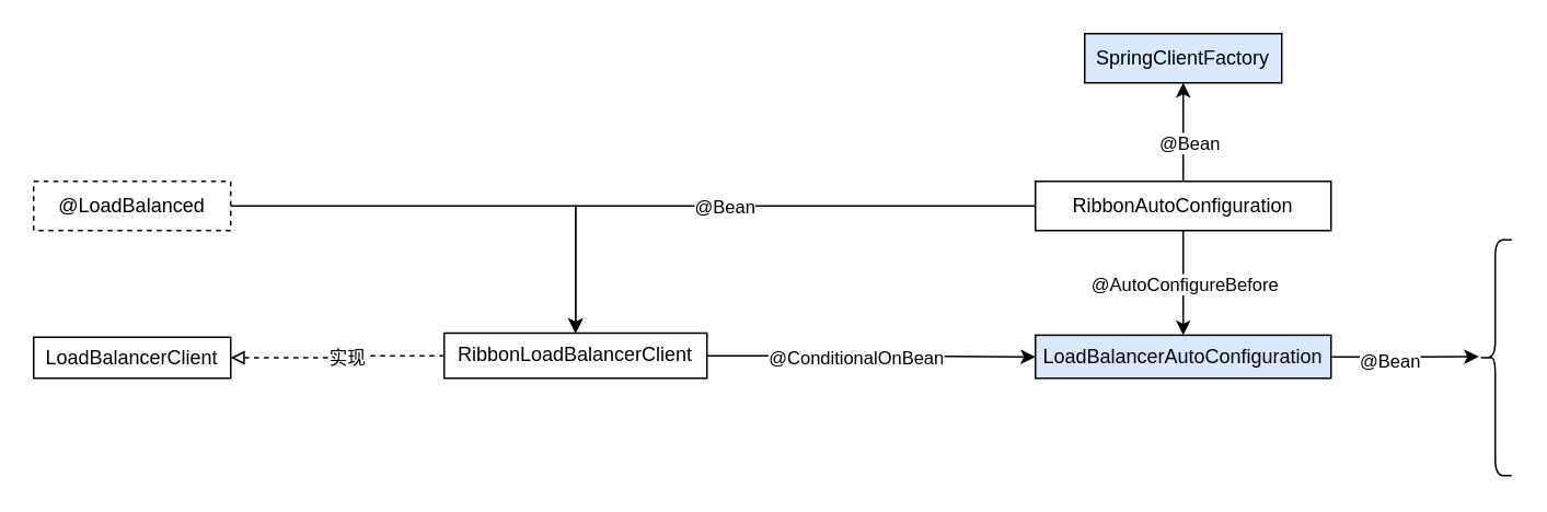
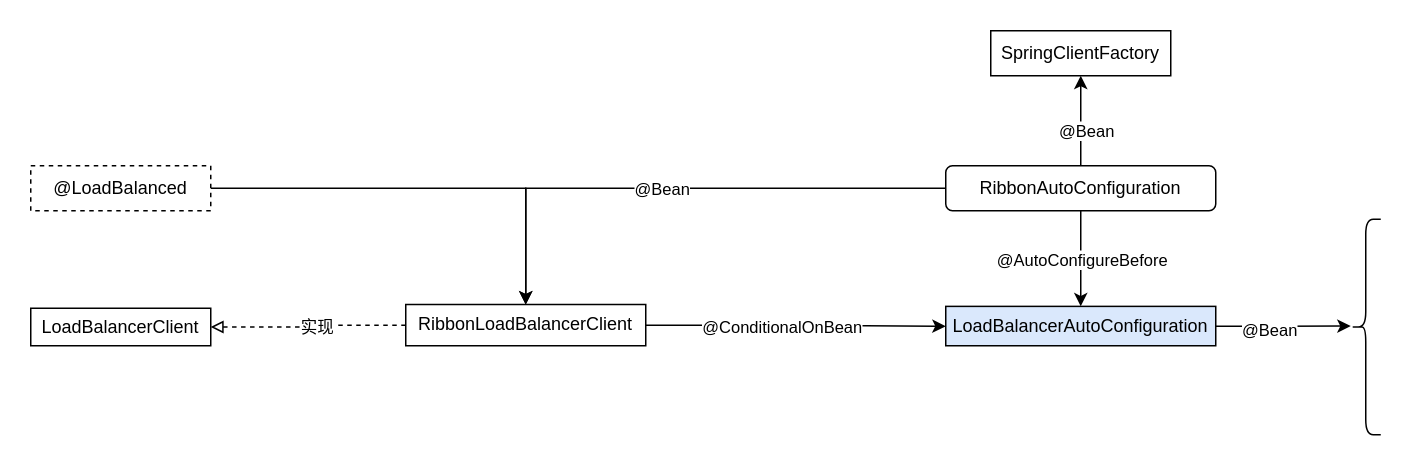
- <mxCell id="20" value="SpringClientFactory" style="whiteSpace=wrap;html=1;rounded=0;fillColor=#dae8fc;" vertex="1" parent="1"><mxGeometry x="660" y="20" width="120" height="30" as="geometry" /></mxCell>
+ <mxCell id="20" value="SpringClientFactory" style="whiteSpace=wrap;html=1;rounded=0;" vertex="1" parent="1"><mxGeometry x="660" y="20" width="120" height="30" as="geometry" /></mxCell>
- <mxCell id="16" value="RibbonAutoConfiguration" style="rounded=0;whiteSpace=wrap;html=1;" vertex="1" parent="1"><mxGeometry x="630" y="110" width="180" height="30" as="geometry" /></mxCell>
+ <mxCell id="16" value="RibbonAutoConfiguration" style="whiteSpace=wrap;html=1;rounded=1;" vertex="1" parent="1"><mxGeometry x="630" y="110" width="180" height="30" as="geometry" /></mxCell>
